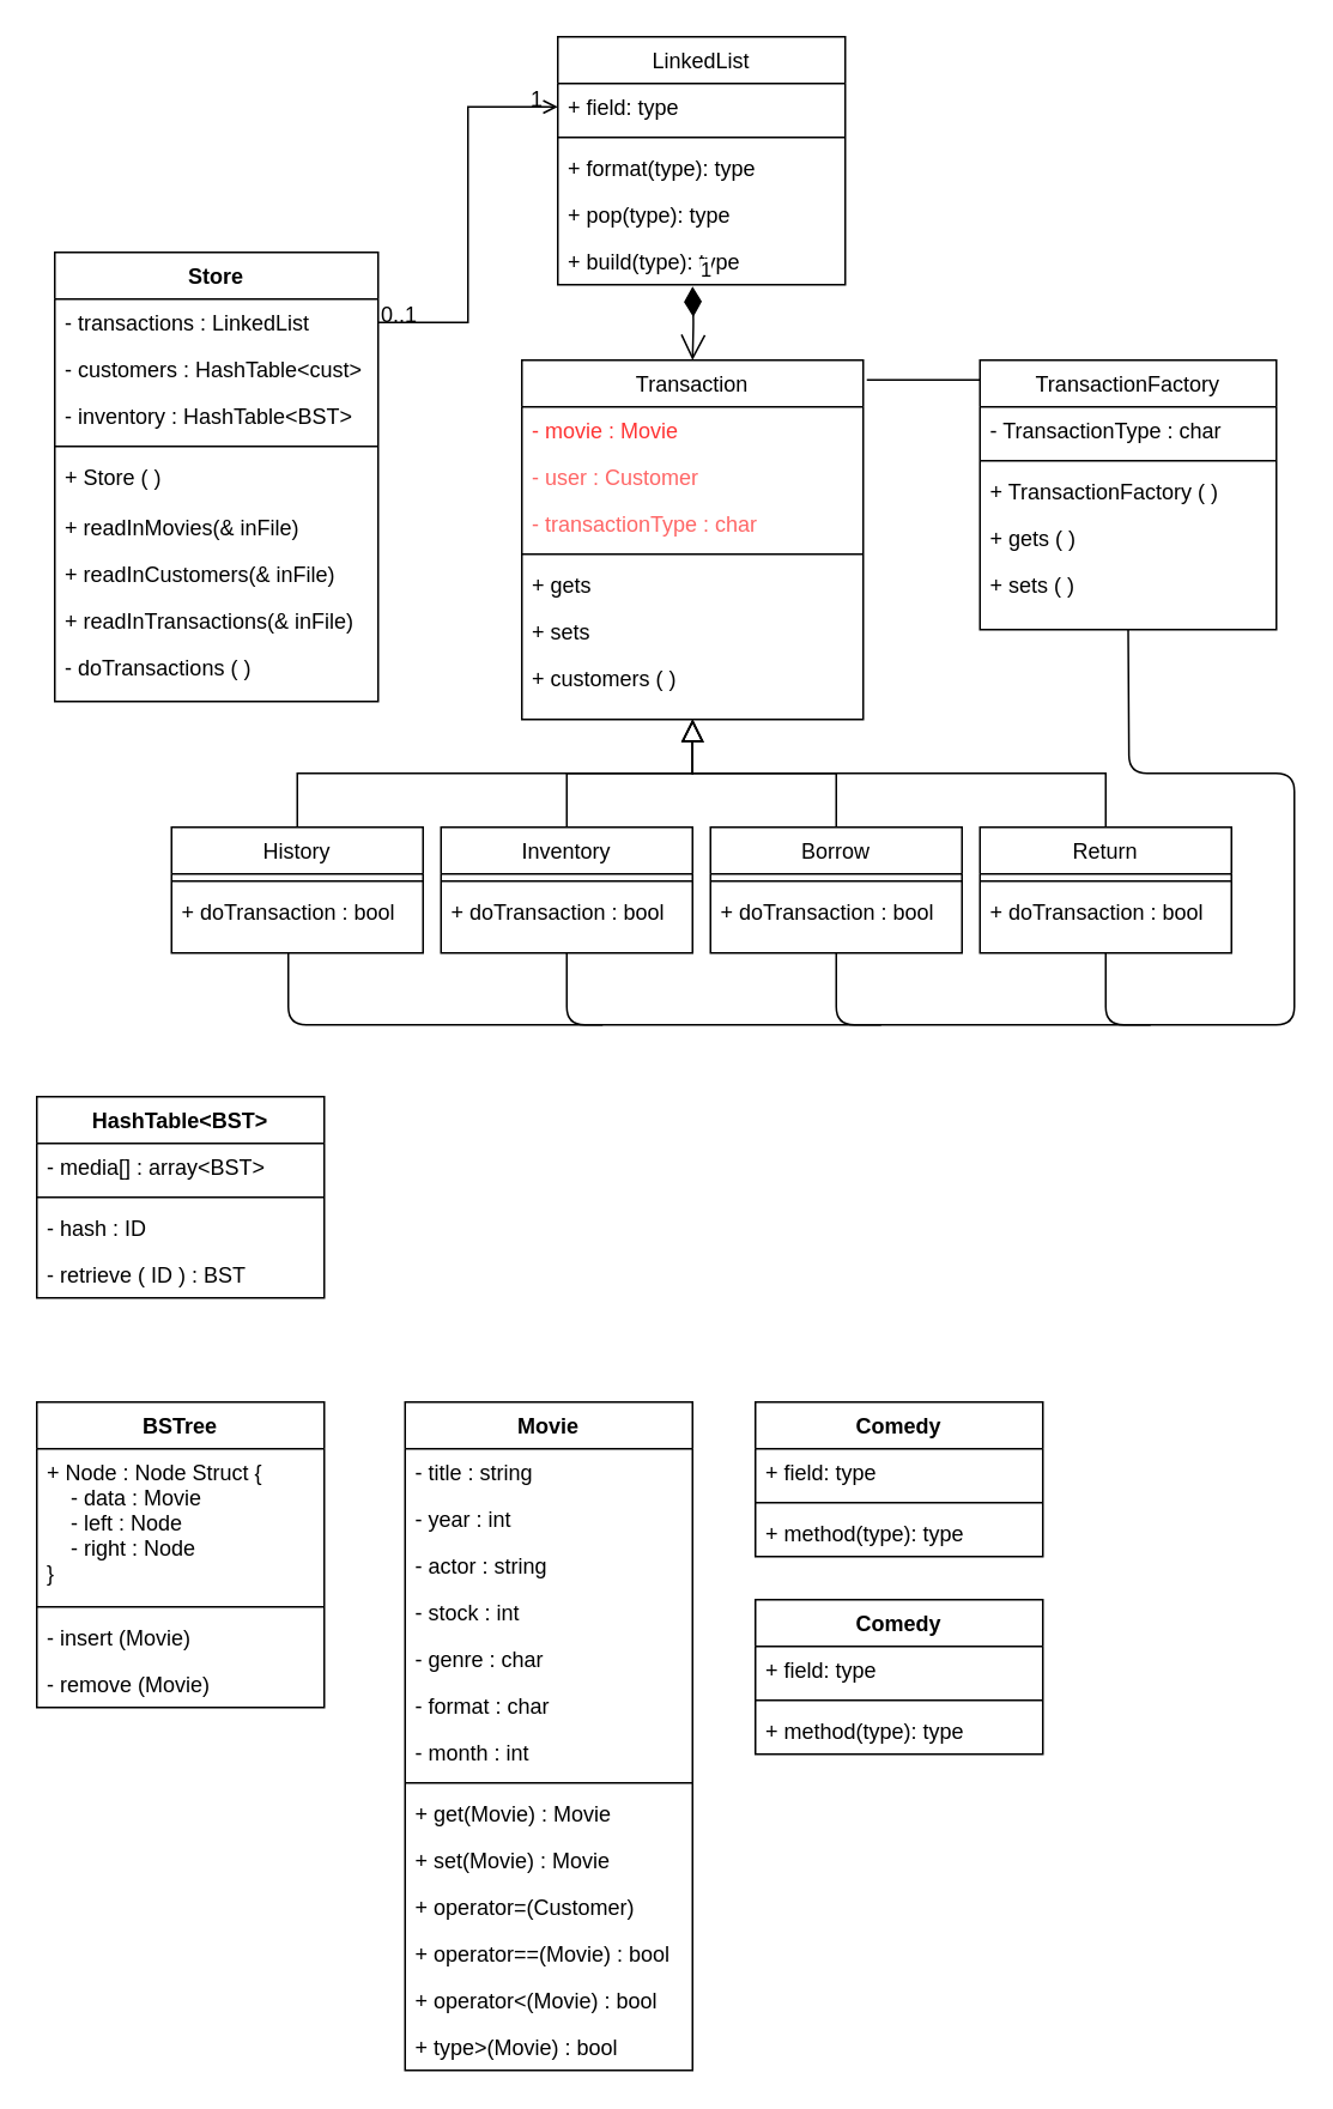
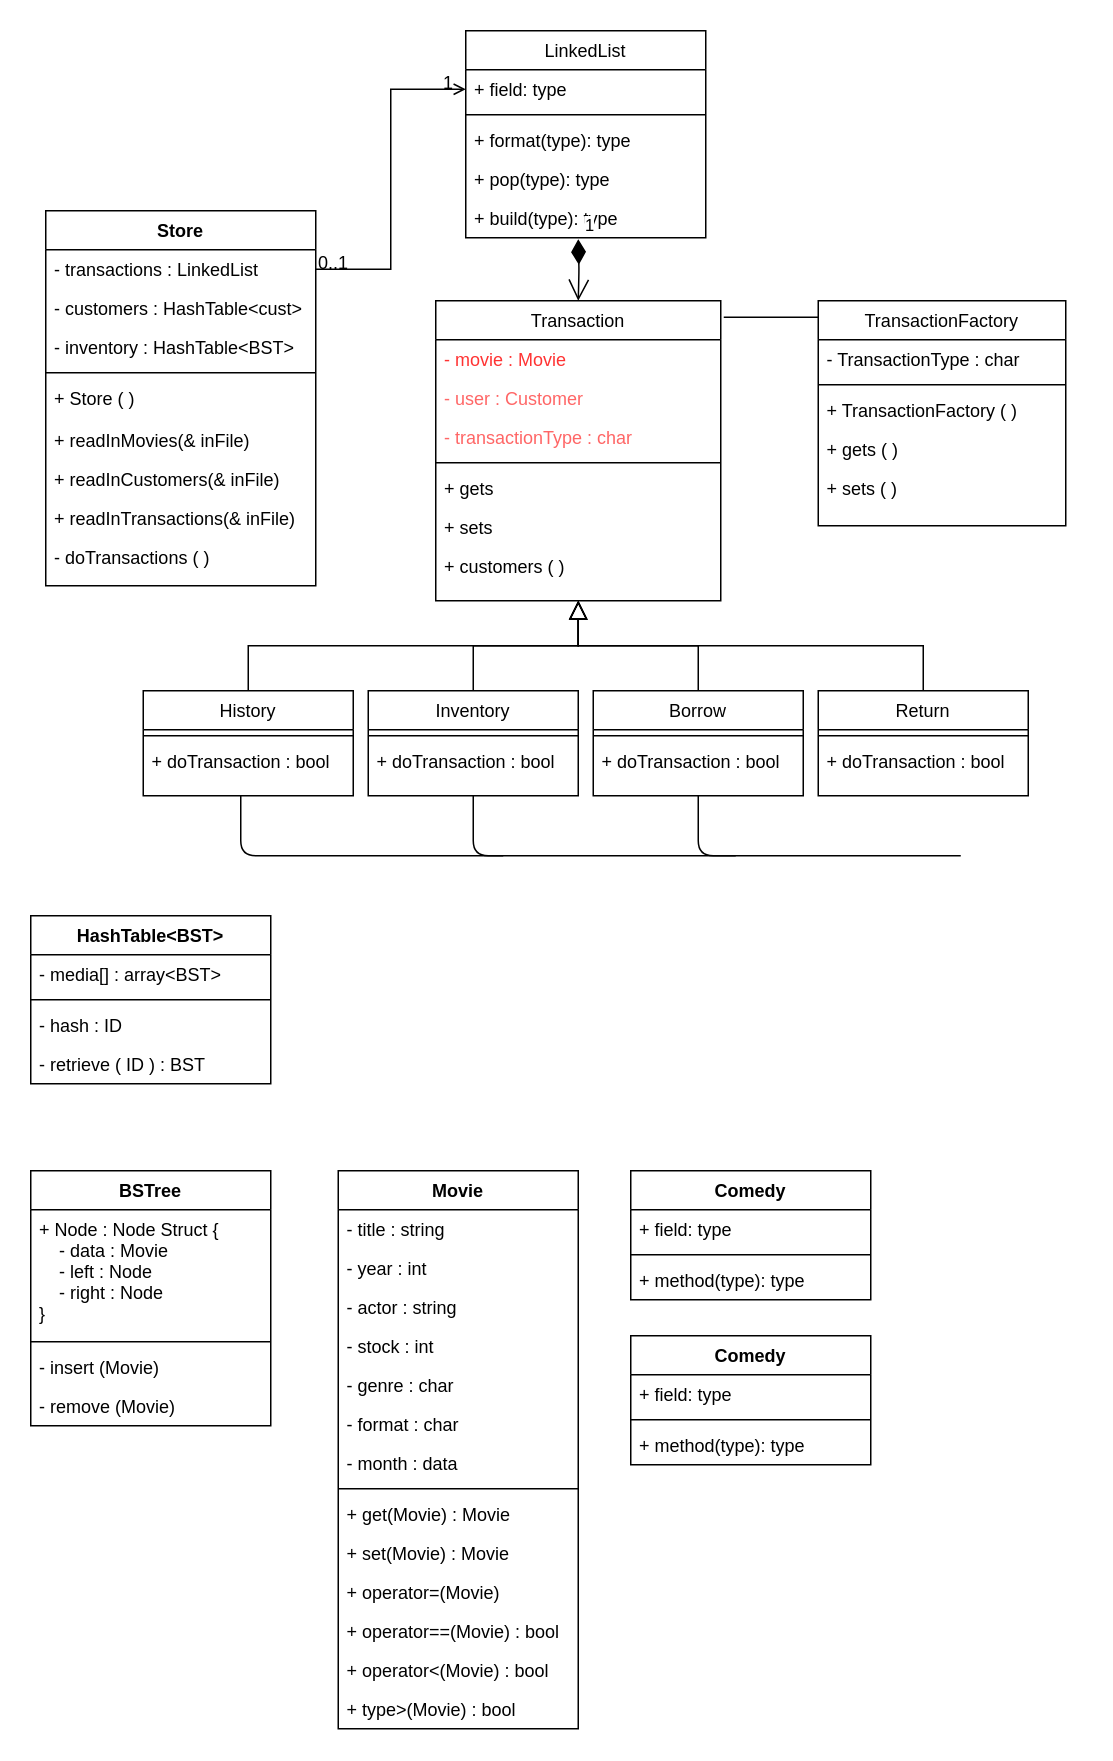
- <mxCell id="52" value="" style="endArrow=none;html=1;fontColor=#000000;exitX=0.5;exitY=1;exitDx=0;exitDy=0;entryX=0.5;entryY=1;entryDx=0;entryDy=0;endFill=0;" parent="1" source="39" target="45" edge="1"><mxGeometry width="50" height="50" relative="1" as="geometry"><mxPoint x="400" y="580" as="sourcePoint" /><mxPoint x="450" y="530" as="targetPoint" /><Array as="points"><mxPoint x="615" y="570" /><mxPoint x="720" y="570" /><mxPoint x="720" y="430" /><mxPoint x="628" y="430" /></Array></mxGeometry></mxCell>
- <mxCell id="74" value="- month : int" style="text;strokeColor=none;fillColor=none;align=left;verticalAlign=top;spacingLeft=4;spacingRight=4;overflow=hidden;rotatable=0;points=[[0,0.5],[1,0.5]];portConstraint=eastwest;fontColor=#000000;" parent="67" vertex="1"><mxGeometry y="182" width="160" height="26" as="geometry" /></mxCell>
+ <mxCell id="74" value="- month : data" style="text;strokeColor=none;fillColor=none;align=left;verticalAlign=top;spacingLeft=4;spacingRight=4;overflow=hidden;rotatable=0;points=[[0,0.5],[1,0.5]];portConstraint=eastwest;fontColor=#000000;" parent="67" vertex="1"><mxGeometry y="182" width="160" height="26" as="geometry" /></mxCell>
- <mxCell id="78" value="+ operator=(Customer) " style="text;strokeColor=none;fillColor=none;align=left;verticalAlign=top;spacingLeft=4;spacingRight=4;overflow=hidden;rotatable=0;points=[[0,0.5],[1,0.5]];portConstraint=eastwest;" vertex="1" parent="67"><mxGeometry y="268" width="160" height="26" as="geometry" /></mxCell>
+ <mxCell id="78" value="+ operator=(Movie) " style="text;strokeColor=none;fillColor=none;align=left;verticalAlign=top;spacingLeft=4;spacingRight=4;overflow=hidden;rotatable=0;points=[[0,0.5],[1,0.5]];portConstraint=eastwest;" vertex="1" parent="67"><mxGeometry y="268" width="160" height="26" as="geometry" /></mxCell>
